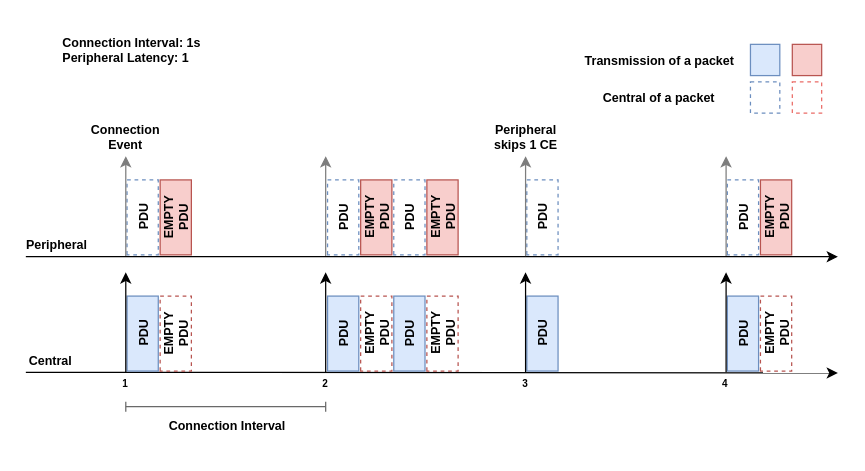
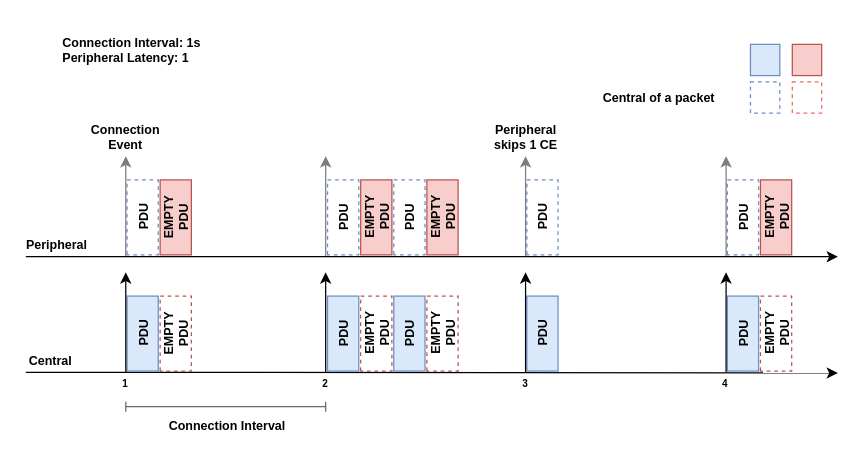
- <mxCell id="27" value="&lt;b&gt;Transmission of a packet&lt;/b&gt;" style="text;html=1;strokeColor=none;fillColor=none;align=center;verticalAlign=middle;whiteSpace=wrap;rounded=0;fontSize=10;" vertex="1" parent="1"><mxGeometry x="463.5" y="35" width="126.5" height="25" as="geometry" /></mxCell>
